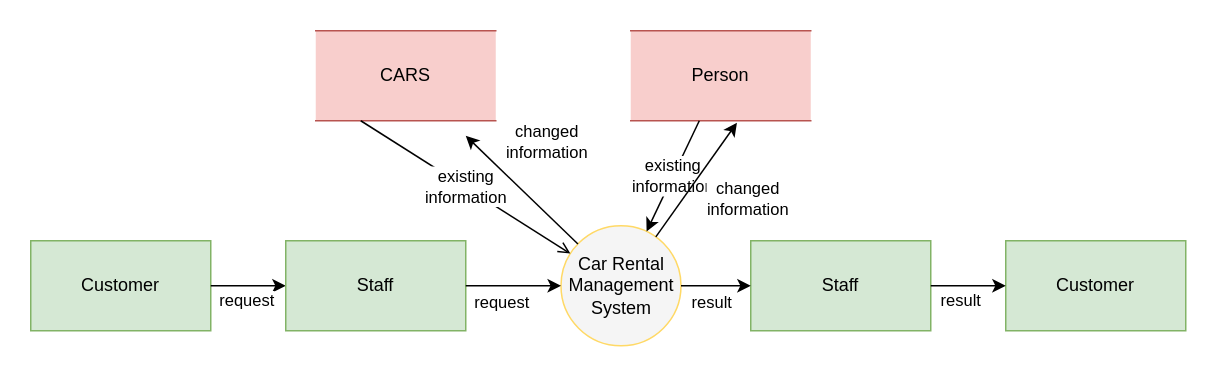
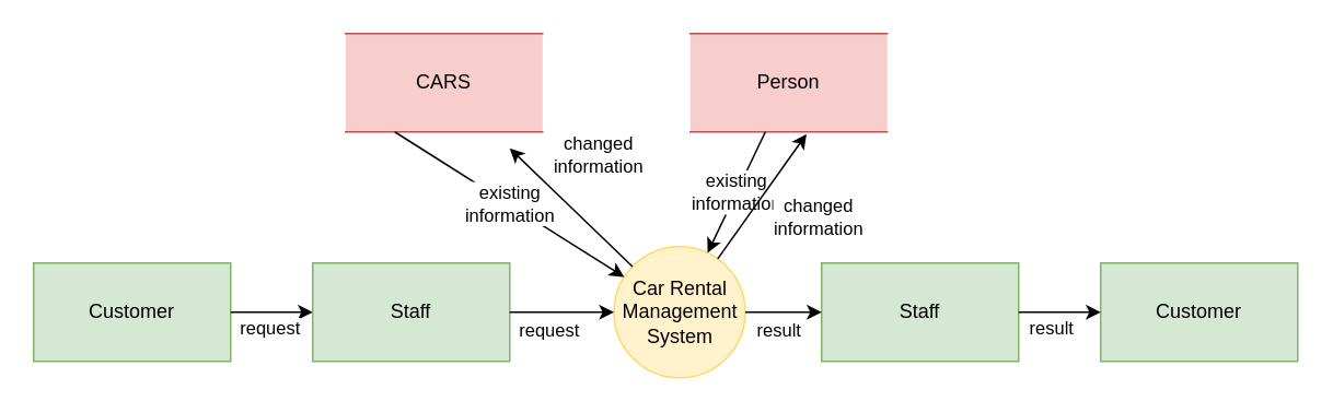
- <mxCell id="9" value="existing &lt;br&gt;information" style="endArrow=open;html=1;exitX=0.25;exitY=1;exitDx=0;exitDy=0;" parent="1" source="3" target="4" edge="1"><mxGeometry width="50" height="50" relative="1" as="geometry"><mxPoint x="416" y="110" as="sourcePoint" /><mxPoint x="416" y="150" as="targetPoint" /></mxGeometry></mxCell>
+ <mxCell id="9" value="existing &lt;br&gt;information" style="endArrow=classic;html=1;exitX=0.25;exitY=1;exitDx=0;exitDy=0;" parent="1" source="3" target="4" edge="1"><mxGeometry width="50" height="50" relative="1" as="geometry"><mxPoint x="416" y="110" as="sourcePoint" /><mxPoint x="416" y="150" as="targetPoint" /></mxGeometry></mxCell>
- <mxCell id="4" value="Car Rental Management System" style="ellipse;whiteSpace=wrap;html=1;aspect=fixed;fillColor=#f5f5f5;strokeColor=#FFD966;" parent="1" vertex="1"><mxGeometry x="373.5" y="150" width="80" height="80" as="geometry" /></mxCell>
+ <mxCell id="4" value="Car Rental Management System" style="ellipse;whiteSpace=wrap;html=1;aspect=fixed;fillColor=#fff2cc;strokeColor=#FFD966;" parent="1" vertex="1"><mxGeometry x="373.5" y="150" width="80" height="80" as="geometry" /></mxCell>
